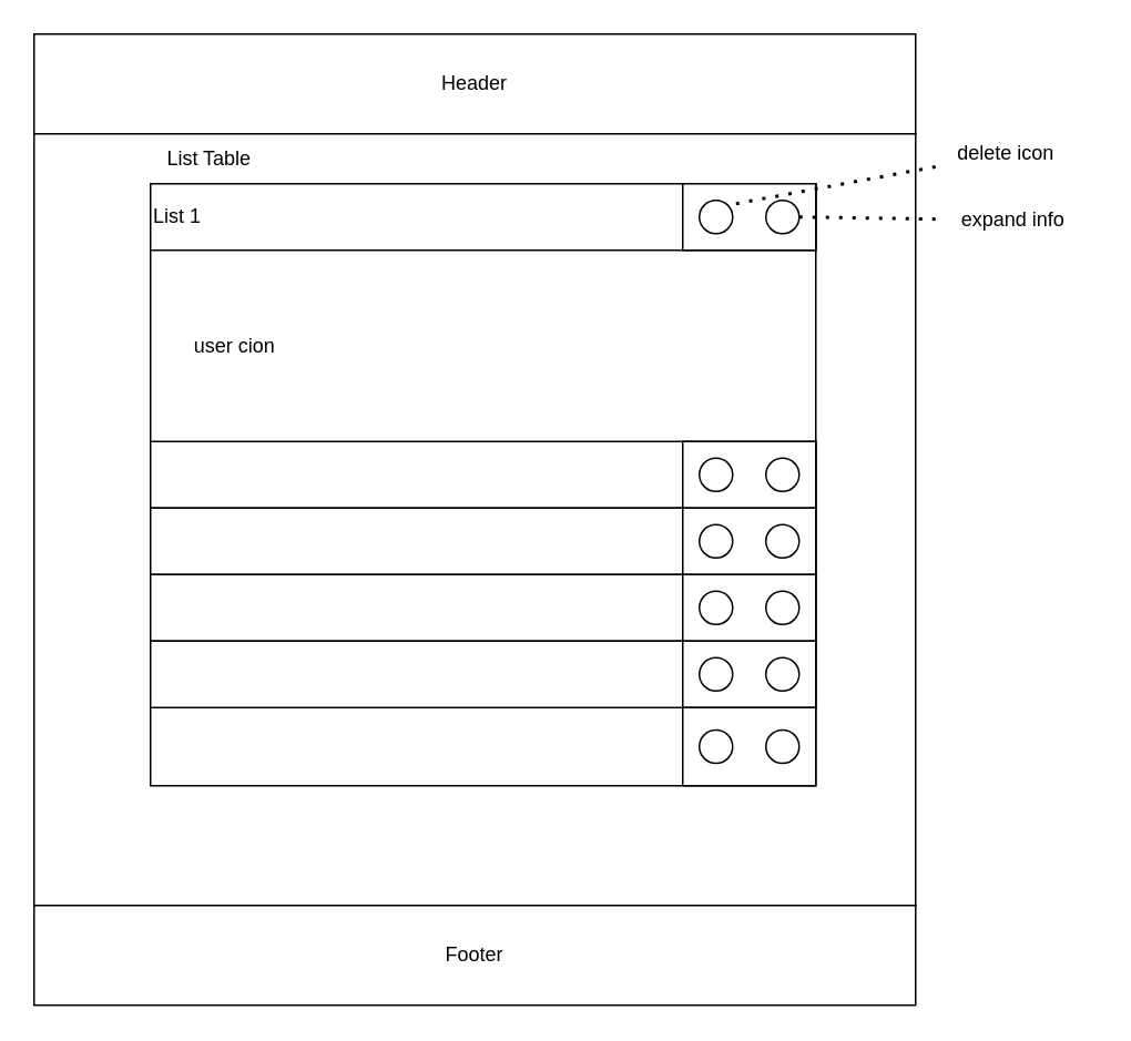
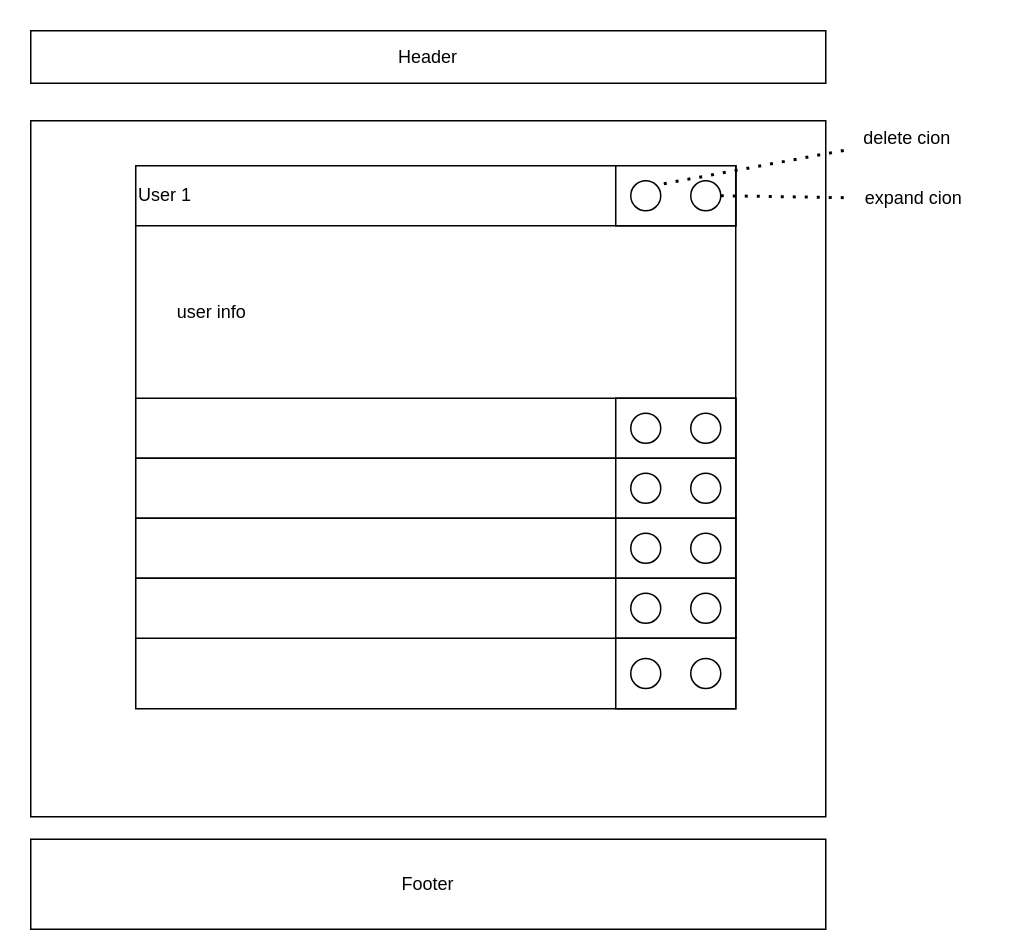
- <mxCell id="2" value="Header" style="rounded=0;whiteSpace=wrap;html=1;" vertex="1" parent="1"><mxGeometry x="20" y="20" width="530" height="60" as="geometry" /></mxCell>
+ <mxCell id="2" value="Header" style="rounded=0;whiteSpace=wrap;html=1;" vertex="1" parent="1"><mxGeometry x="20" y="20" width="530" height="35" as="geometry" /></mxCell>
- <mxCell id="33" value="delete icon" style="text;html=1;align=center;verticalAlign=middle;resizable=0;points=[];autosize=1;strokeColor=none;fillColor=none;fontSize=12;" vertex="1" parent="1"><mxGeometry x="562" y="80" width="84" height="24" as="geometry" /></mxCell>
+ <mxCell id="33" value="delete cion" style="text;html=1;align=center;verticalAlign=middle;resizable=0;points=[];autosize=1;strokeColor=none;fillColor=none;fontSize=12;" vertex="1" parent="1"><mxGeometry x="562" y="80" width="84" height="24" as="geometry" /></mxCell>
- <mxCell id="6" value="List Table" style="text;html=1;align=center;verticalAlign=middle;resizable=0;points=[];autosize=1;strokeColor=none;fillColor=none;" vertex="1" parent="1"><mxGeometry x="90" y="80" width="70" height="30" as="geometry" /></mxCell>
- <mxCell id="7" value="List 1" style="rounded=0;whiteSpace=wrap;html=1;align=left;" vertex="1" parent="1"><mxGeometry x="90" y="110" width="400" height="40" as="geometry" /></mxCell>
+ <mxCell id="7" value="User 1" style="rounded=0;whiteSpace=wrap;html=1;align=left;" vertex="1" parent="1"><mxGeometry x="90" y="110" width="400" height="40" as="geometry" /></mxCell>
- <mxCell id="32" value="expand info&amp;nbsp;" style="text;html=1;align=center;verticalAlign=middle;resizable=0;points=[];autosize=1;strokeColor=none;fillColor=none;fontSize=12;" vertex="1" parent="1"><mxGeometry x="562" y="120" width="96" height="24" as="geometry" /></mxCell>
+ <mxCell id="32" value="expand cion&amp;nbsp;" style="text;html=1;align=center;verticalAlign=middle;resizable=0;points=[];autosize=1;strokeColor=none;fillColor=none;fontSize=12;" vertex="1" parent="1"><mxGeometry x="562" y="120" width="96" height="24" as="geometry" /></mxCell>
- <mxCell id="30" value="&lt;font style=&quot;font-size: 12px;&quot;&gt;user cion&amp;nbsp;&lt;/font&gt;" style="text;html=1;align=center;verticalAlign=middle;resizable=0;points=[];autosize=1;strokeColor=none;fillColor=none;fontSize=5;" vertex="1" parent="1"><mxGeometry x="106" y="196" width="72" height="24" as="geometry" /></mxCell>
+ <mxCell id="30" value="&lt;font style=&quot;font-size: 12px;&quot;&gt;user info&amp;nbsp;&lt;/font&gt;" style="text;html=1;align=center;verticalAlign=middle;resizable=0;points=[];autosize=1;strokeColor=none;fillColor=none;fontSize=5;" vertex="1" parent="1"><mxGeometry x="106" y="196" width="72" height="24" as="geometry" /></mxCell>
- <mxCell id="4" value="Footer" style="rounded=0;whiteSpace=wrap;html=1;" vertex="1" parent="1"><mxGeometry x="20" y="544" width="530" height="60" as="geometry" /></mxCell>
+ <mxCell id="4" value="Footer" style="rounded=0;whiteSpace=wrap;html=1;" vertex="1" parent="1"><mxGeometry x="20" y="559" width="530" height="60" as="geometry" /></mxCell>
